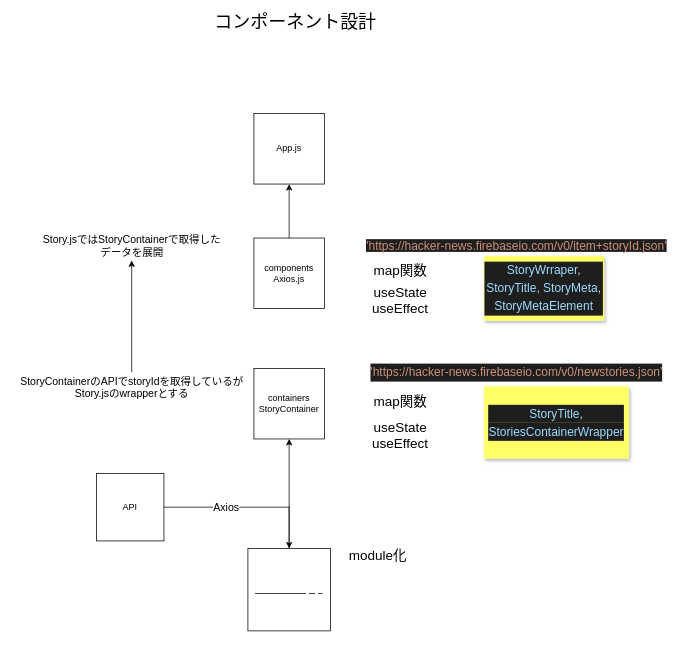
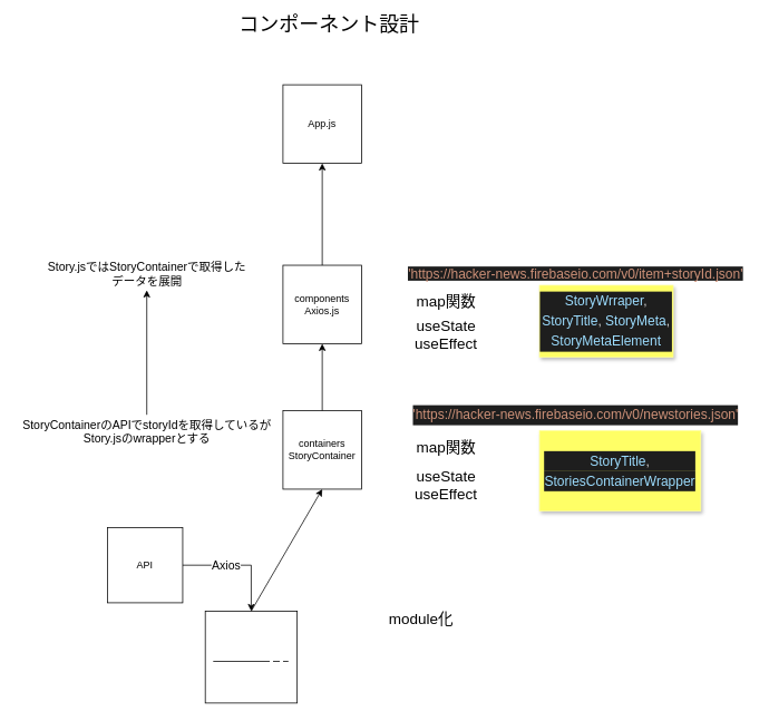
- <mxCell id="3" value="App.js" style="whiteSpace=wrap;html=1;aspect=fixed;fillColor=none;" parent="1" vertex="1"><mxGeometry x="338" y="151" width="94" height="94" as="geometry" /></mxCell>
+ <mxCell id="3" value="App.js" style="whiteSpace=wrap;html=1;aspect=fixed;fillColor=none;" parent="1" vertex="1"><mxGeometry x="338" y="101" width="94" height="94" as="geometry" /></mxCell>
+ <mxCell id="8" value="" style="edgeStyle=orthogonalEdgeStyle;rounded=0;orthogonalLoop=1;jettySize=auto;html=1;" parent="1" source="9" target="10" edge="1"><mxGeometry relative="1" as="geometry" /></mxCell>
- <mxCell id="7" value="&lt;u&gt;&lt;font color=&quot;#ffffff&quot;&gt;services/hnApi.js&lt;/font&gt;&lt;/u&gt;" style="whiteSpace=wrap;html=1;aspect=fixed;fillColor=none;" parent="1" vertex="1"><mxGeometry x="330" y="731" width="110" height="110" as="geometry" /></mxCell>
+ <mxCell id="7" value="&lt;u&gt;&lt;font color=&quot;#ffffff&quot;&gt;services/hnApi.js&lt;/font&gt;&lt;/u&gt;" style="whiteSpace=wrap;html=1;aspect=fixed;fillColor=none;" parent="1" vertex="1"><mxGeometry x="245" y="731" width="110" height="110" as="geometry" /></mxCell>
